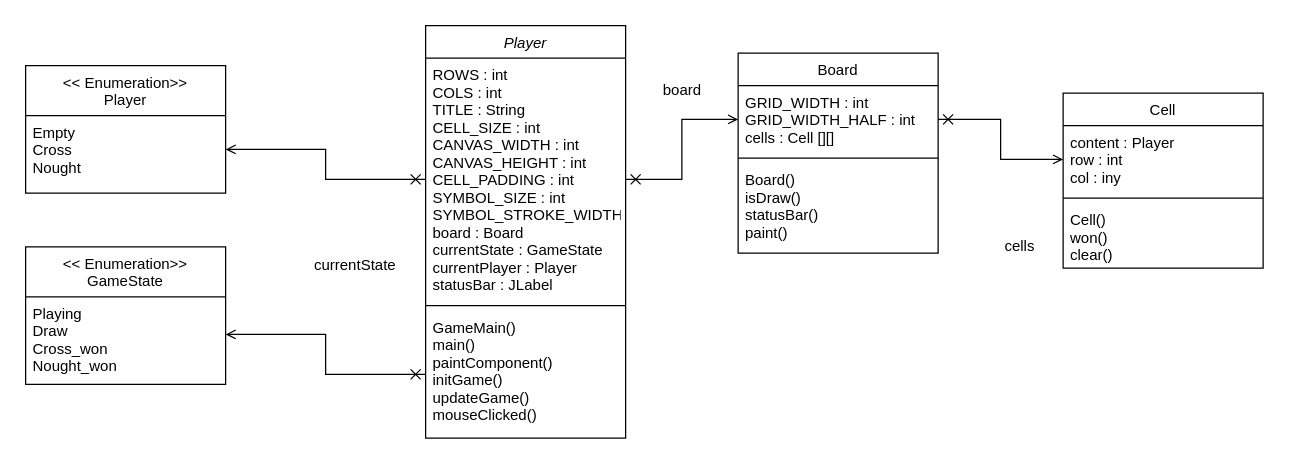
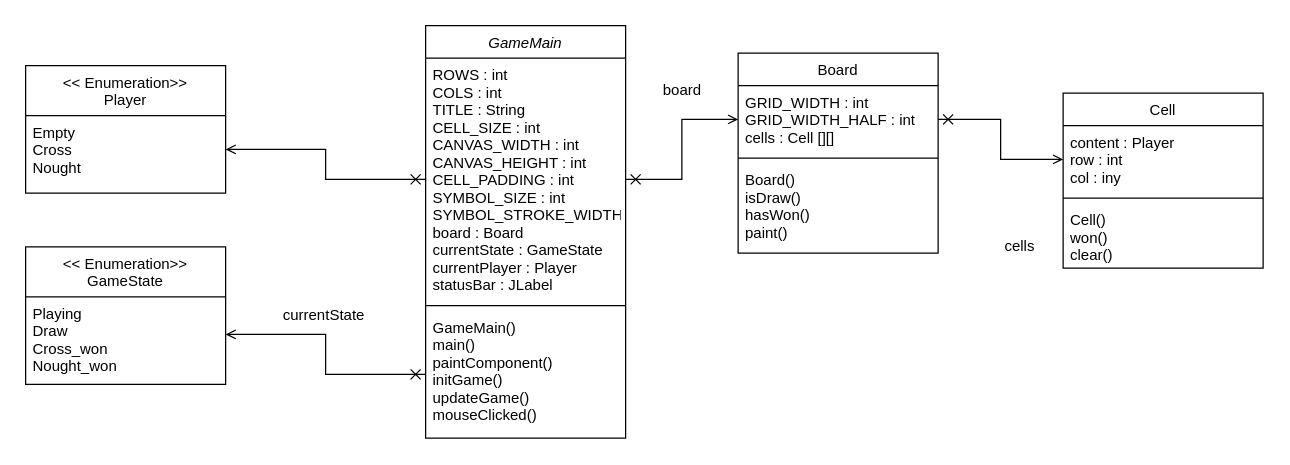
- <mxCell id="2" value="Player" style="swimlane;fontStyle=2;align=center;verticalAlign=top;childLayout=stackLayout;horizontal=1;startSize=26;horizontalStack=0;resizeParent=1;resizeLast=0;collapsible=1;marginBottom=0;rounded=0;shadow=0;strokeWidth=1;" parent="1" vertex="1"><mxGeometry x="340" y="20" width="160" height="330" as="geometry"><mxRectangle x="230" y="140" width="160" height="26" as="alternateBounds" /></mxGeometry></mxCell>
+ <mxCell id="2" value="GameMain" style="swimlane;fontStyle=2;align=center;verticalAlign=top;childLayout=stackLayout;horizontal=1;startSize=26;horizontalStack=0;resizeParent=1;resizeLast=0;collapsible=1;marginBottom=0;rounded=0;shadow=0;strokeWidth=1;" parent="1" vertex="1"><mxGeometry x="340" y="20" width="160" height="330" as="geometry"><mxRectangle x="230" y="140" width="160" height="26" as="alternateBounds" /></mxGeometry></mxCell>
- <mxCell id="14" value="Board()&#10;isDraw()&#10;statusBar()&#10;paint()&#10;" style="text;align=left;verticalAlign=top;spacingLeft=4;spacingRight=4;overflow=hidden;rotatable=0;points=[[0,0.5],[1,0.5]];portConstraint=eastwest;" vertex="1" parent="11"><mxGeometry y="88" width="160" height="72" as="geometry" /></mxCell>
+ <mxCell id="14" value="Board()&#10;isDraw()&#10;hasWon()&#10;paint()&#10;" style="text;align=left;verticalAlign=top;spacingLeft=4;spacingRight=4;overflow=hidden;rotatable=0;points=[[0,0.5],[1,0.5]];portConstraint=eastwest;" vertex="1" parent="11"><mxGeometry y="88" width="160" height="72" as="geometry" /></mxCell>
- <mxCell id="10" value="&lt;span style=&quot;text-align: left&quot;&gt;currentState&amp;nbsp;&lt;/span&gt;" style="text;html=1;align=center;verticalAlign=middle;resizable=0;points=[];autosize=1;strokeColor=none;fillColor=none;" vertex="1" parent="1"><mxGeometry x="245" y="202" width="80" height="20" as="geometry" /></mxCell>
+ <mxCell id="10" value="&lt;span style=&quot;text-align: left&quot;&gt;currentState&amp;nbsp;&lt;/span&gt;" style="text;html=1;align=center;verticalAlign=middle;resizable=0;points=[];autosize=1;strokeColor=none;fillColor=none;" vertex="1" parent="1"><mxGeometry x="220" y="242" width="80" height="20" as="geometry" /></mxCell>
